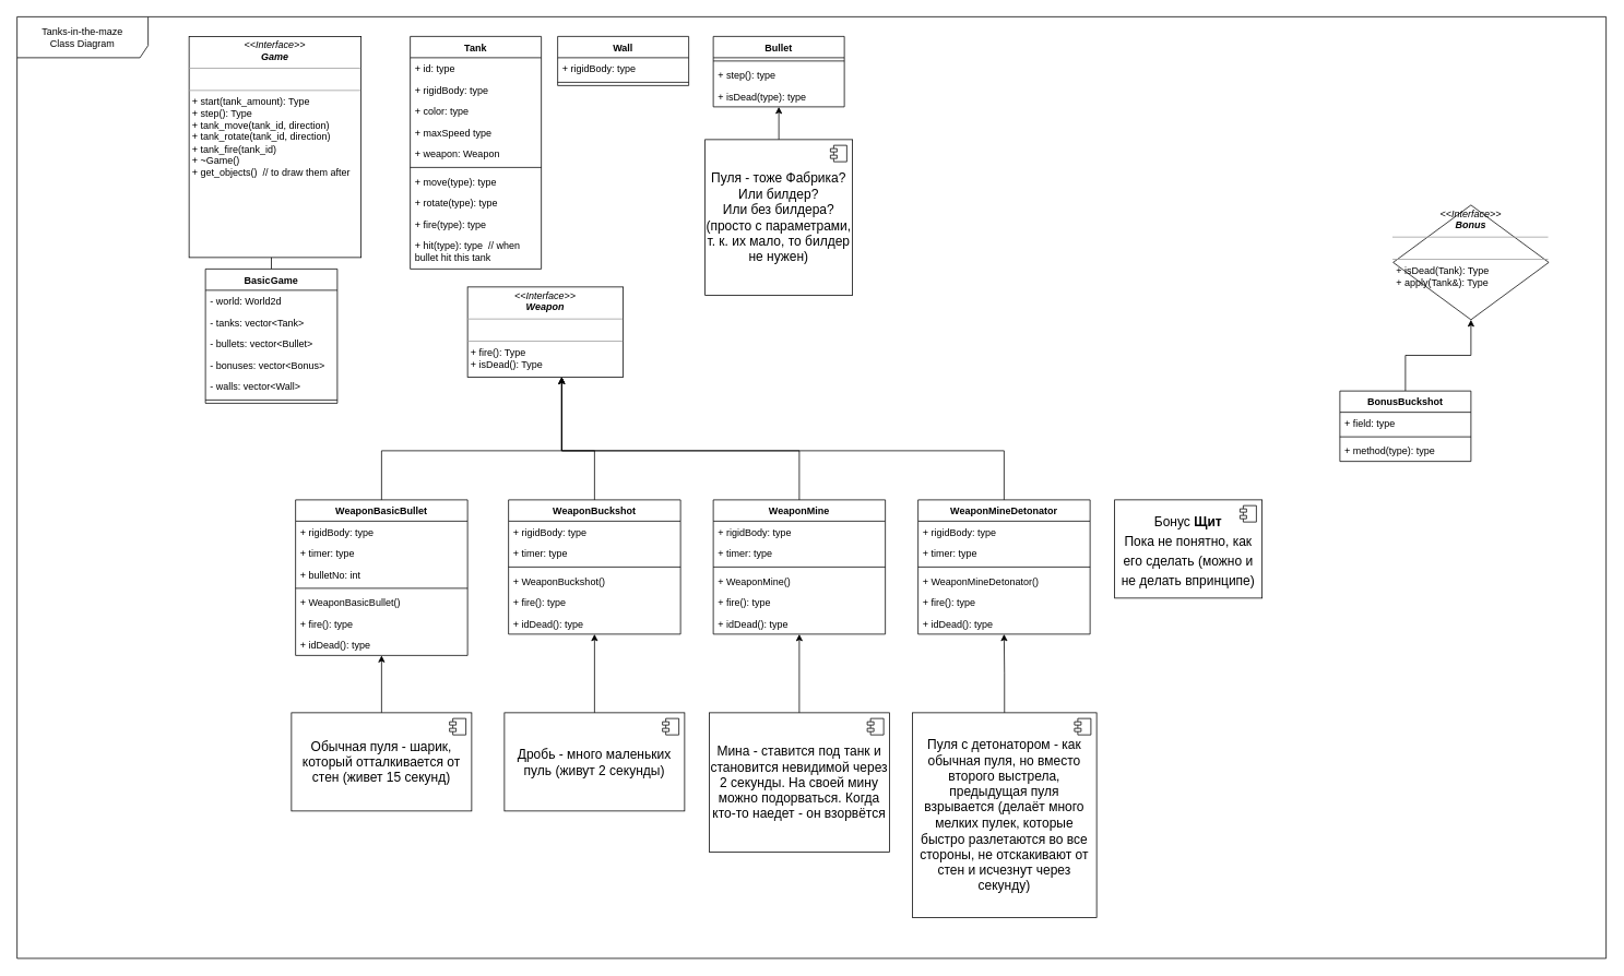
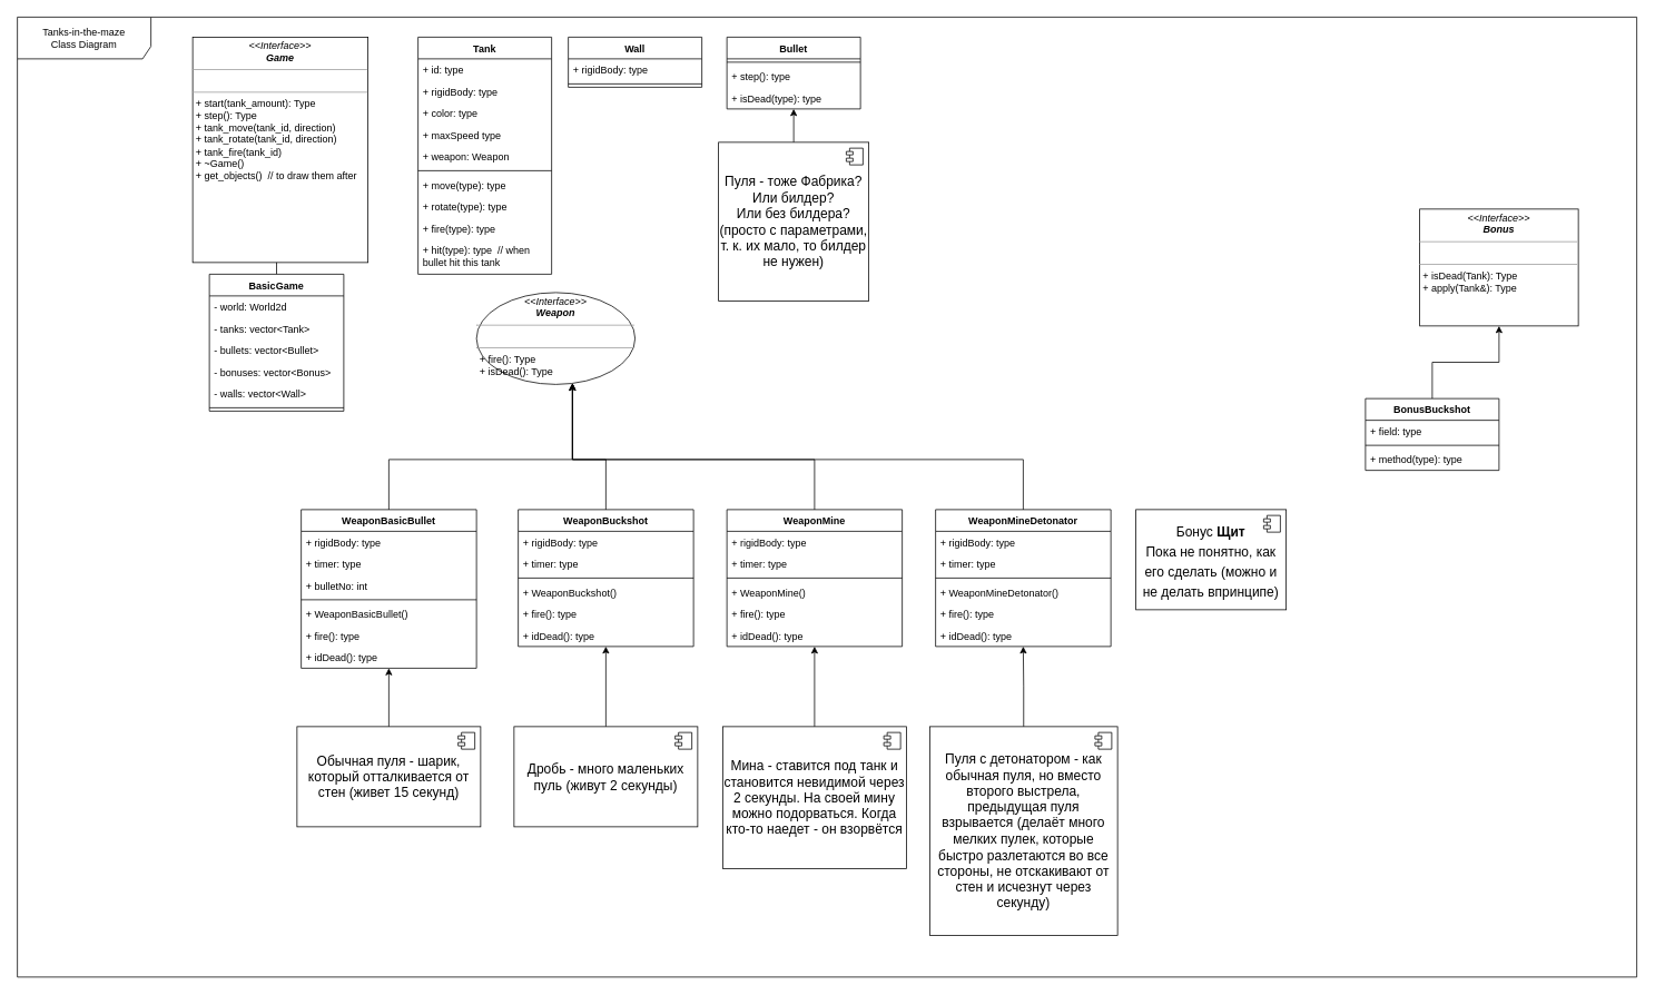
- <mxCell id="45" value="&lt;p style=&quot;margin: 0px ; margin-top: 4px ; text-align: center&quot;&gt;&lt;i&gt;&amp;lt;&amp;lt;Interface&amp;gt;&amp;gt;&lt;/i&gt;&lt;br&gt;&lt;b&gt;&lt;i&gt;Bonus&lt;/i&gt;&lt;/b&gt;&lt;/p&gt;&lt;hr size=&quot;1&quot;&gt;&lt;p style=&quot;margin: 0px ; margin-left: 4px&quot;&gt;&lt;br&gt;&lt;/p&gt;&lt;hr size=&quot;1&quot;&gt;&lt;p style=&quot;margin: 0px ; margin-left: 4px&quot;&gt;+ isDead(Tank): Type&lt;br&gt;+ apply(Tank&amp;amp;): Type&lt;/p&gt;" style="rhombus;verticalAlign=top;align=left;overflow=fill;fontSize=12;fontFamily=Helvetica;html=1;" parent="1" vertex="1"><mxGeometry x="1700" y="250" width="190" height="140" as="geometry" /></mxCell>
+ <mxCell id="45" value="&lt;p style=&quot;margin: 0px ; margin-top: 4px ; text-align: center&quot;&gt;&lt;i&gt;&amp;lt;&amp;lt;Interface&amp;gt;&amp;gt;&lt;/i&gt;&lt;br&gt;&lt;b&gt;&lt;i&gt;Bonus&lt;/i&gt;&lt;/b&gt;&lt;/p&gt;&lt;hr size=&quot;1&quot;&gt;&lt;p style=&quot;margin: 0px ; margin-left: 4px&quot;&gt;&lt;br&gt;&lt;/p&gt;&lt;hr size=&quot;1&quot;&gt;&lt;p style=&quot;margin: 0px ; margin-left: 4px&quot;&gt;+ isDead(Tank): Type&lt;br&gt;+ apply(Tank&amp;amp;): Type&lt;/p&gt;" style="verticalAlign=top;align=left;overflow=fill;fontSize=12;fontFamily=Helvetica;html=1;" parent="1" vertex="1"><mxGeometry x="1700" y="250" width="190" height="140" as="geometry" /></mxCell>
- <mxCell id="30" value="&lt;p style=&quot;margin: 0px ; margin-top: 4px ; text-align: center&quot;&gt;&lt;i&gt;&amp;lt;&amp;lt;Interface&amp;gt;&amp;gt;&lt;/i&gt;&lt;br&gt;&lt;b&gt;&lt;i&gt;Weapon&lt;/i&gt;&lt;/b&gt;&lt;/p&gt;&lt;hr size=&quot;1&quot;&gt;&lt;p style=&quot;margin: 0px ; margin-left: 4px&quot;&gt;&lt;br&gt;&lt;/p&gt;&lt;hr size=&quot;1&quot;&gt;&lt;p style=&quot;margin: 0px ; margin-left: 4px&quot;&gt;+ fire(): Type&lt;br&gt;+ isDead(): Type&lt;br&gt;&lt;br&gt;&lt;/p&gt;" style="verticalAlign=top;align=left;overflow=fill;fontSize=12;fontFamily=Helvetica;html=1;" parent="1" vertex="1"><mxGeometry x="570" y="350" width="190" height="110" as="geometry" /></mxCell>
+ <mxCell id="30" value="&lt;p style=&quot;margin: 0px ; margin-top: 4px ; text-align: center&quot;&gt;&lt;i&gt;&amp;lt;&amp;lt;Interface&amp;gt;&amp;gt;&lt;/i&gt;&lt;br&gt;&lt;b&gt;&lt;i&gt;Weapon&lt;/i&gt;&lt;/b&gt;&lt;/p&gt;&lt;hr size=&quot;1&quot;&gt;&lt;p style=&quot;margin: 0px ; margin-left: 4px&quot;&gt;&lt;br&gt;&lt;/p&gt;&lt;hr size=&quot;1&quot;&gt;&lt;p style=&quot;margin: 0px ; margin-left: 4px&quot;&gt;+ fire(): Type&lt;br&gt;+ isDead(): Type&lt;br&gt;&lt;br&gt;&lt;/p&gt;" style="ellipse;verticalAlign=top;align=left;overflow=fill;fontSize=12;fontFamily=Helvetica;html=1;" parent="1" vertex="1"><mxGeometry x="570" y="350" width="190" height="110" as="geometry" /></mxCell>
